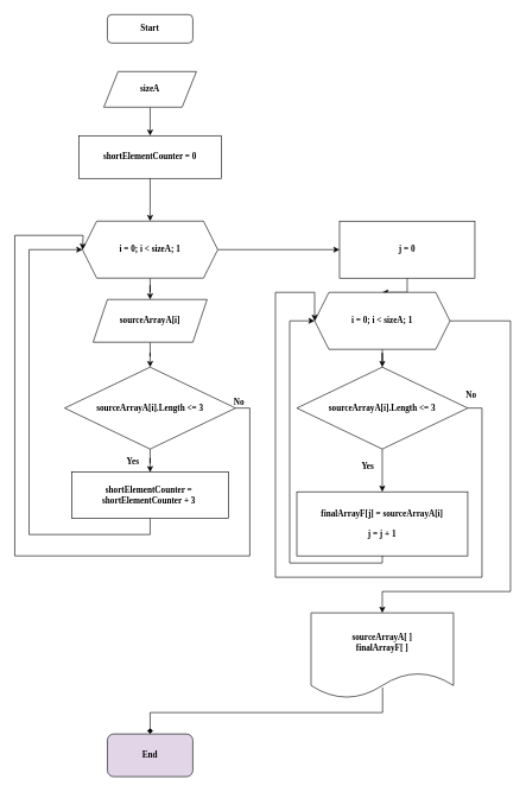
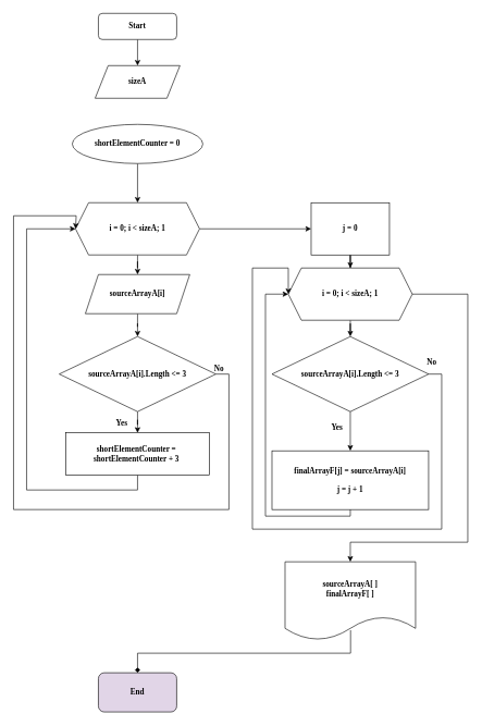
+ <mxCell id="2" value="" style="edgeStyle=orthogonalEdgeStyle;rounded=0;orthogonalLoop=1;jettySize=auto;html=1;fontFamily=Verdana;" edge="1" parent="1" source="3" target="5"><mxGeometry relative="1" as="geometry" /></mxCell>
- <mxCell id="4" value="" style="edgeStyle=orthogonalEdgeStyle;rounded=0;orthogonalLoop=1;jettySize=auto;html=1;fontFamily=Verdana;" edge="1" parent="1" source="5" target="7"><mxGeometry relative="1" as="geometry" /></mxCell>
- <mxCell id="7" value="&lt;b&gt;shortElementCounter = 0&lt;/b&gt;" style="rounded=0;whiteSpace=wrap;html=1;fontFamily=Verdana;" vertex="1" parent="1"><mxGeometry x="110" y="190" width="200" height="60" as="geometry" /></mxCell>
+ <mxCell id="7" value="&lt;b&gt;shortElementCounter = 0&lt;/b&gt;" style="ellipse;whiteSpace=wrap;html=1;fontFamily=Verdana;" vertex="1" parent="1"><mxGeometry x="110" y="190" width="200" height="60" as="geometry" /></mxCell>
- <mxCell id="21" value="&lt;b&gt;j = 0&lt;/b&gt;" style="rounded=0;whiteSpace=wrap;html=1;fontFamily=Verdana;" vertex="1" parent="1"><mxGeometry x="476" y="310" width="190" height="80" as="geometry" /></mxCell>
+ <mxCell id="21" value="&lt;b&gt;j = 0&lt;/b&gt;" style="rounded=0;whiteSpace=wrap;html=1;fontFamily=Verdana;" vertex="1" parent="1"><mxGeometry x="476" y="310" width="120" height="80" as="geometry" /></mxCell>
